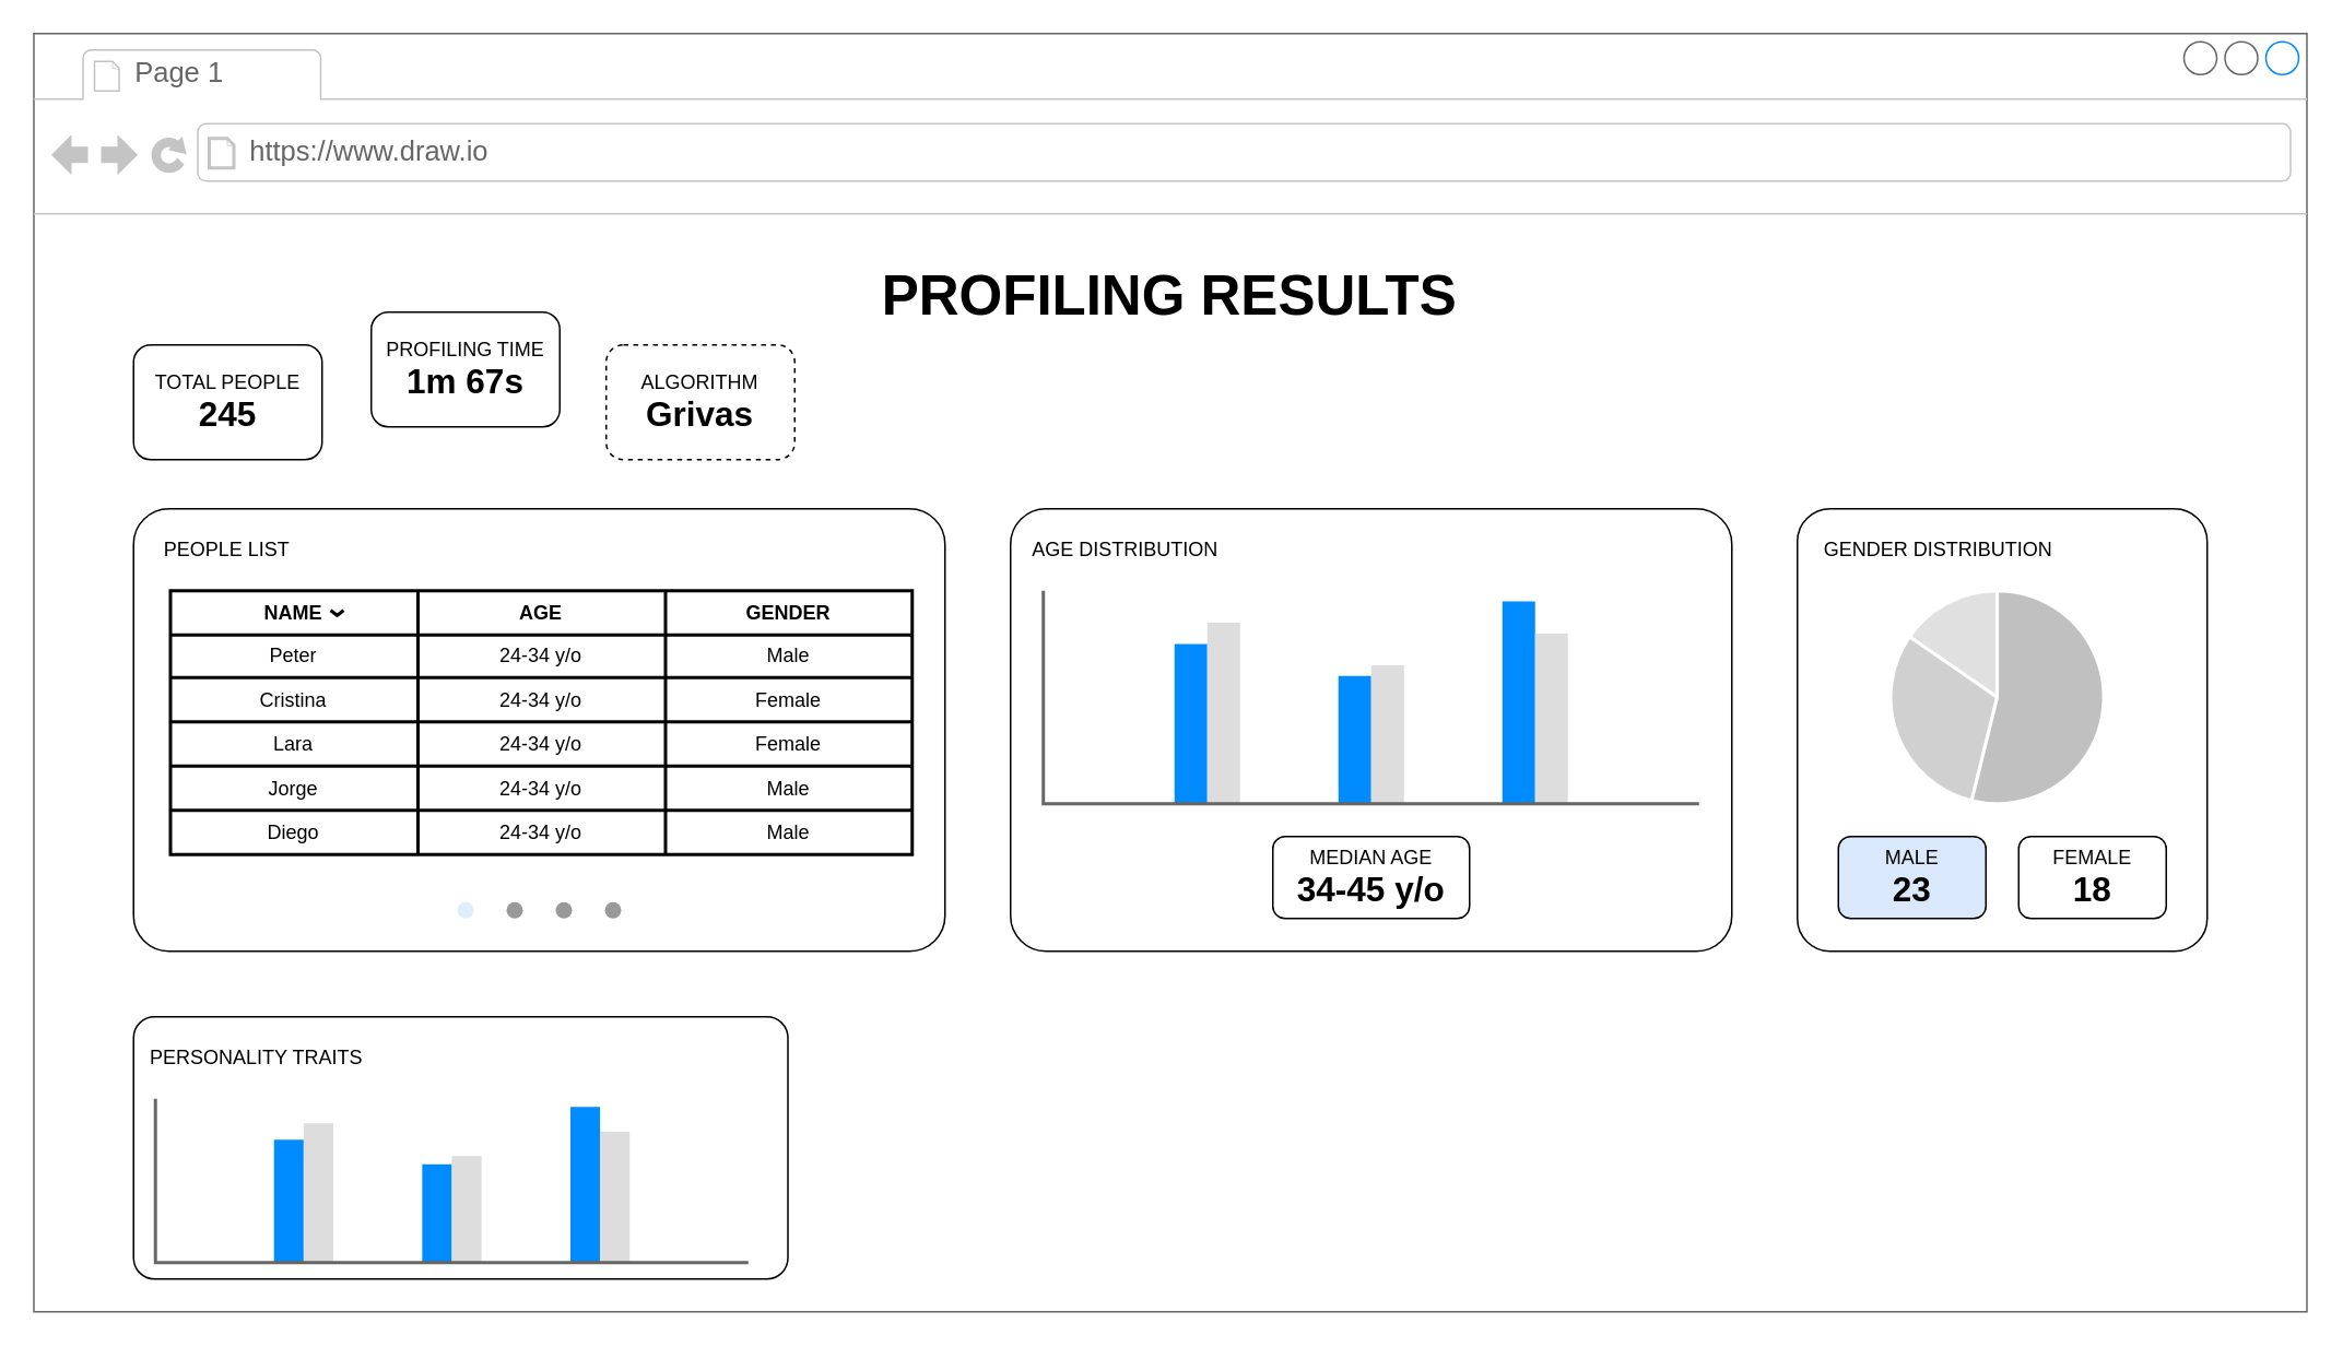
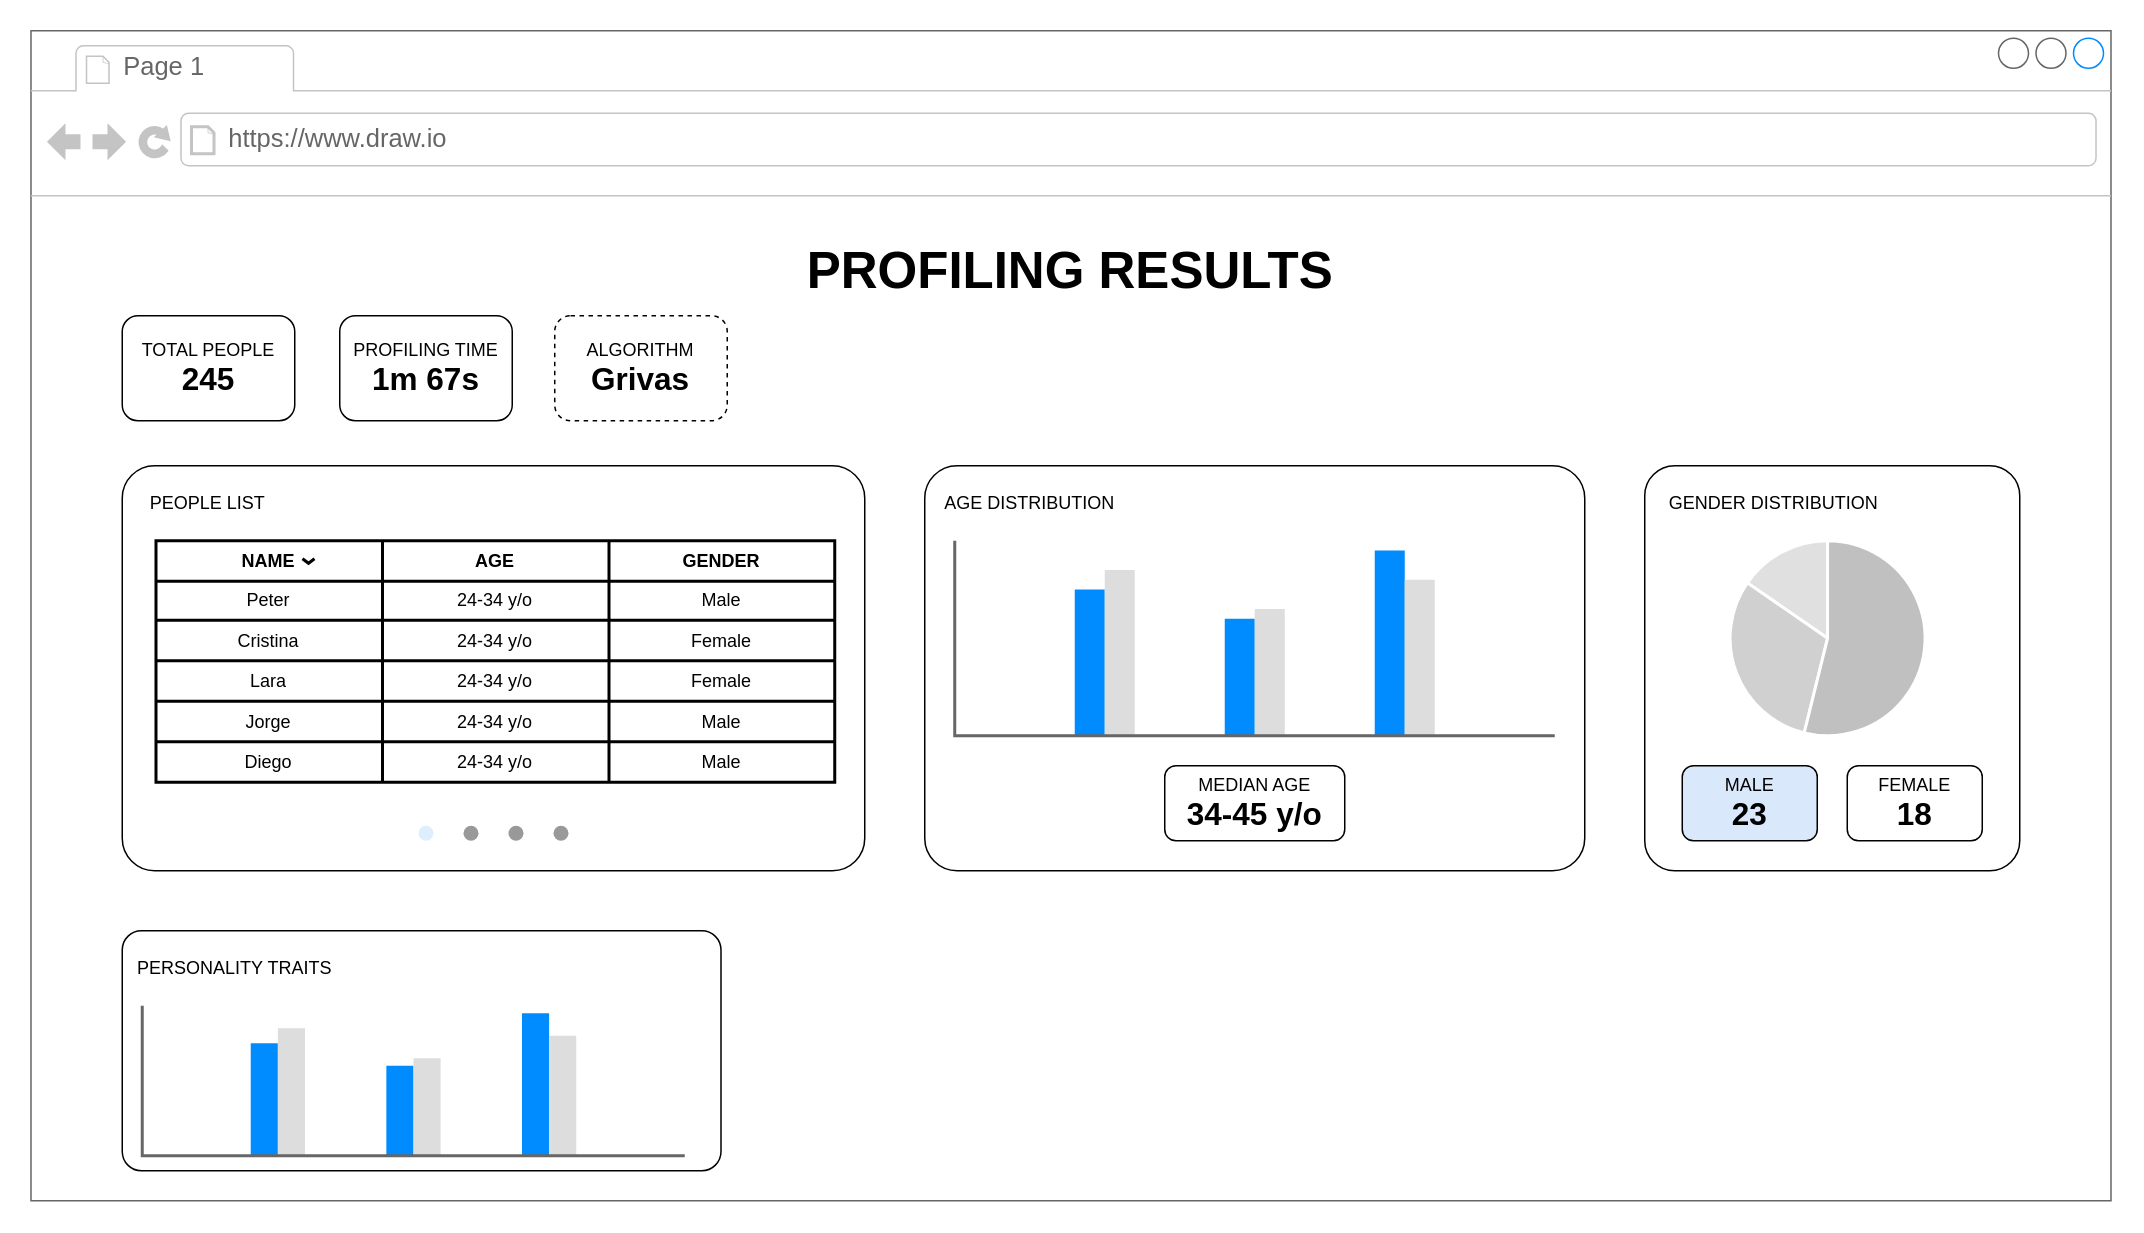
- <mxCell id="7" value="&lt;div&gt;&lt;span style=&quot;font-weight: normal;&quot;&gt;PROFILING TIME&lt;br&gt;&lt;/span&gt;&lt;/div&gt;&lt;div style=&quot;font-size: 21px;&quot;&gt;1m 67s&lt;br&gt;&lt;/div&gt;" style="rounded=1;whiteSpace=wrap;html=1;fontStyle=1" parent="2" vertex="1"><mxGeometry x="205.83" y="170" width="115" height="70" as="geometry" /></mxCell>
+ <mxCell id="7" value="&lt;div&gt;&lt;span style=&quot;font-weight: normal;&quot;&gt;PROFILING TIME&lt;br&gt;&lt;/span&gt;&lt;/div&gt;&lt;div style=&quot;font-size: 21px;&quot;&gt;1m 67s&lt;br&gt;&lt;/div&gt;" style="rounded=1;whiteSpace=wrap;html=1;fontStyle=1" parent="2" vertex="1"><mxGeometry x="205.83" y="190" width="115" height="70" as="geometry" /></mxCell>
